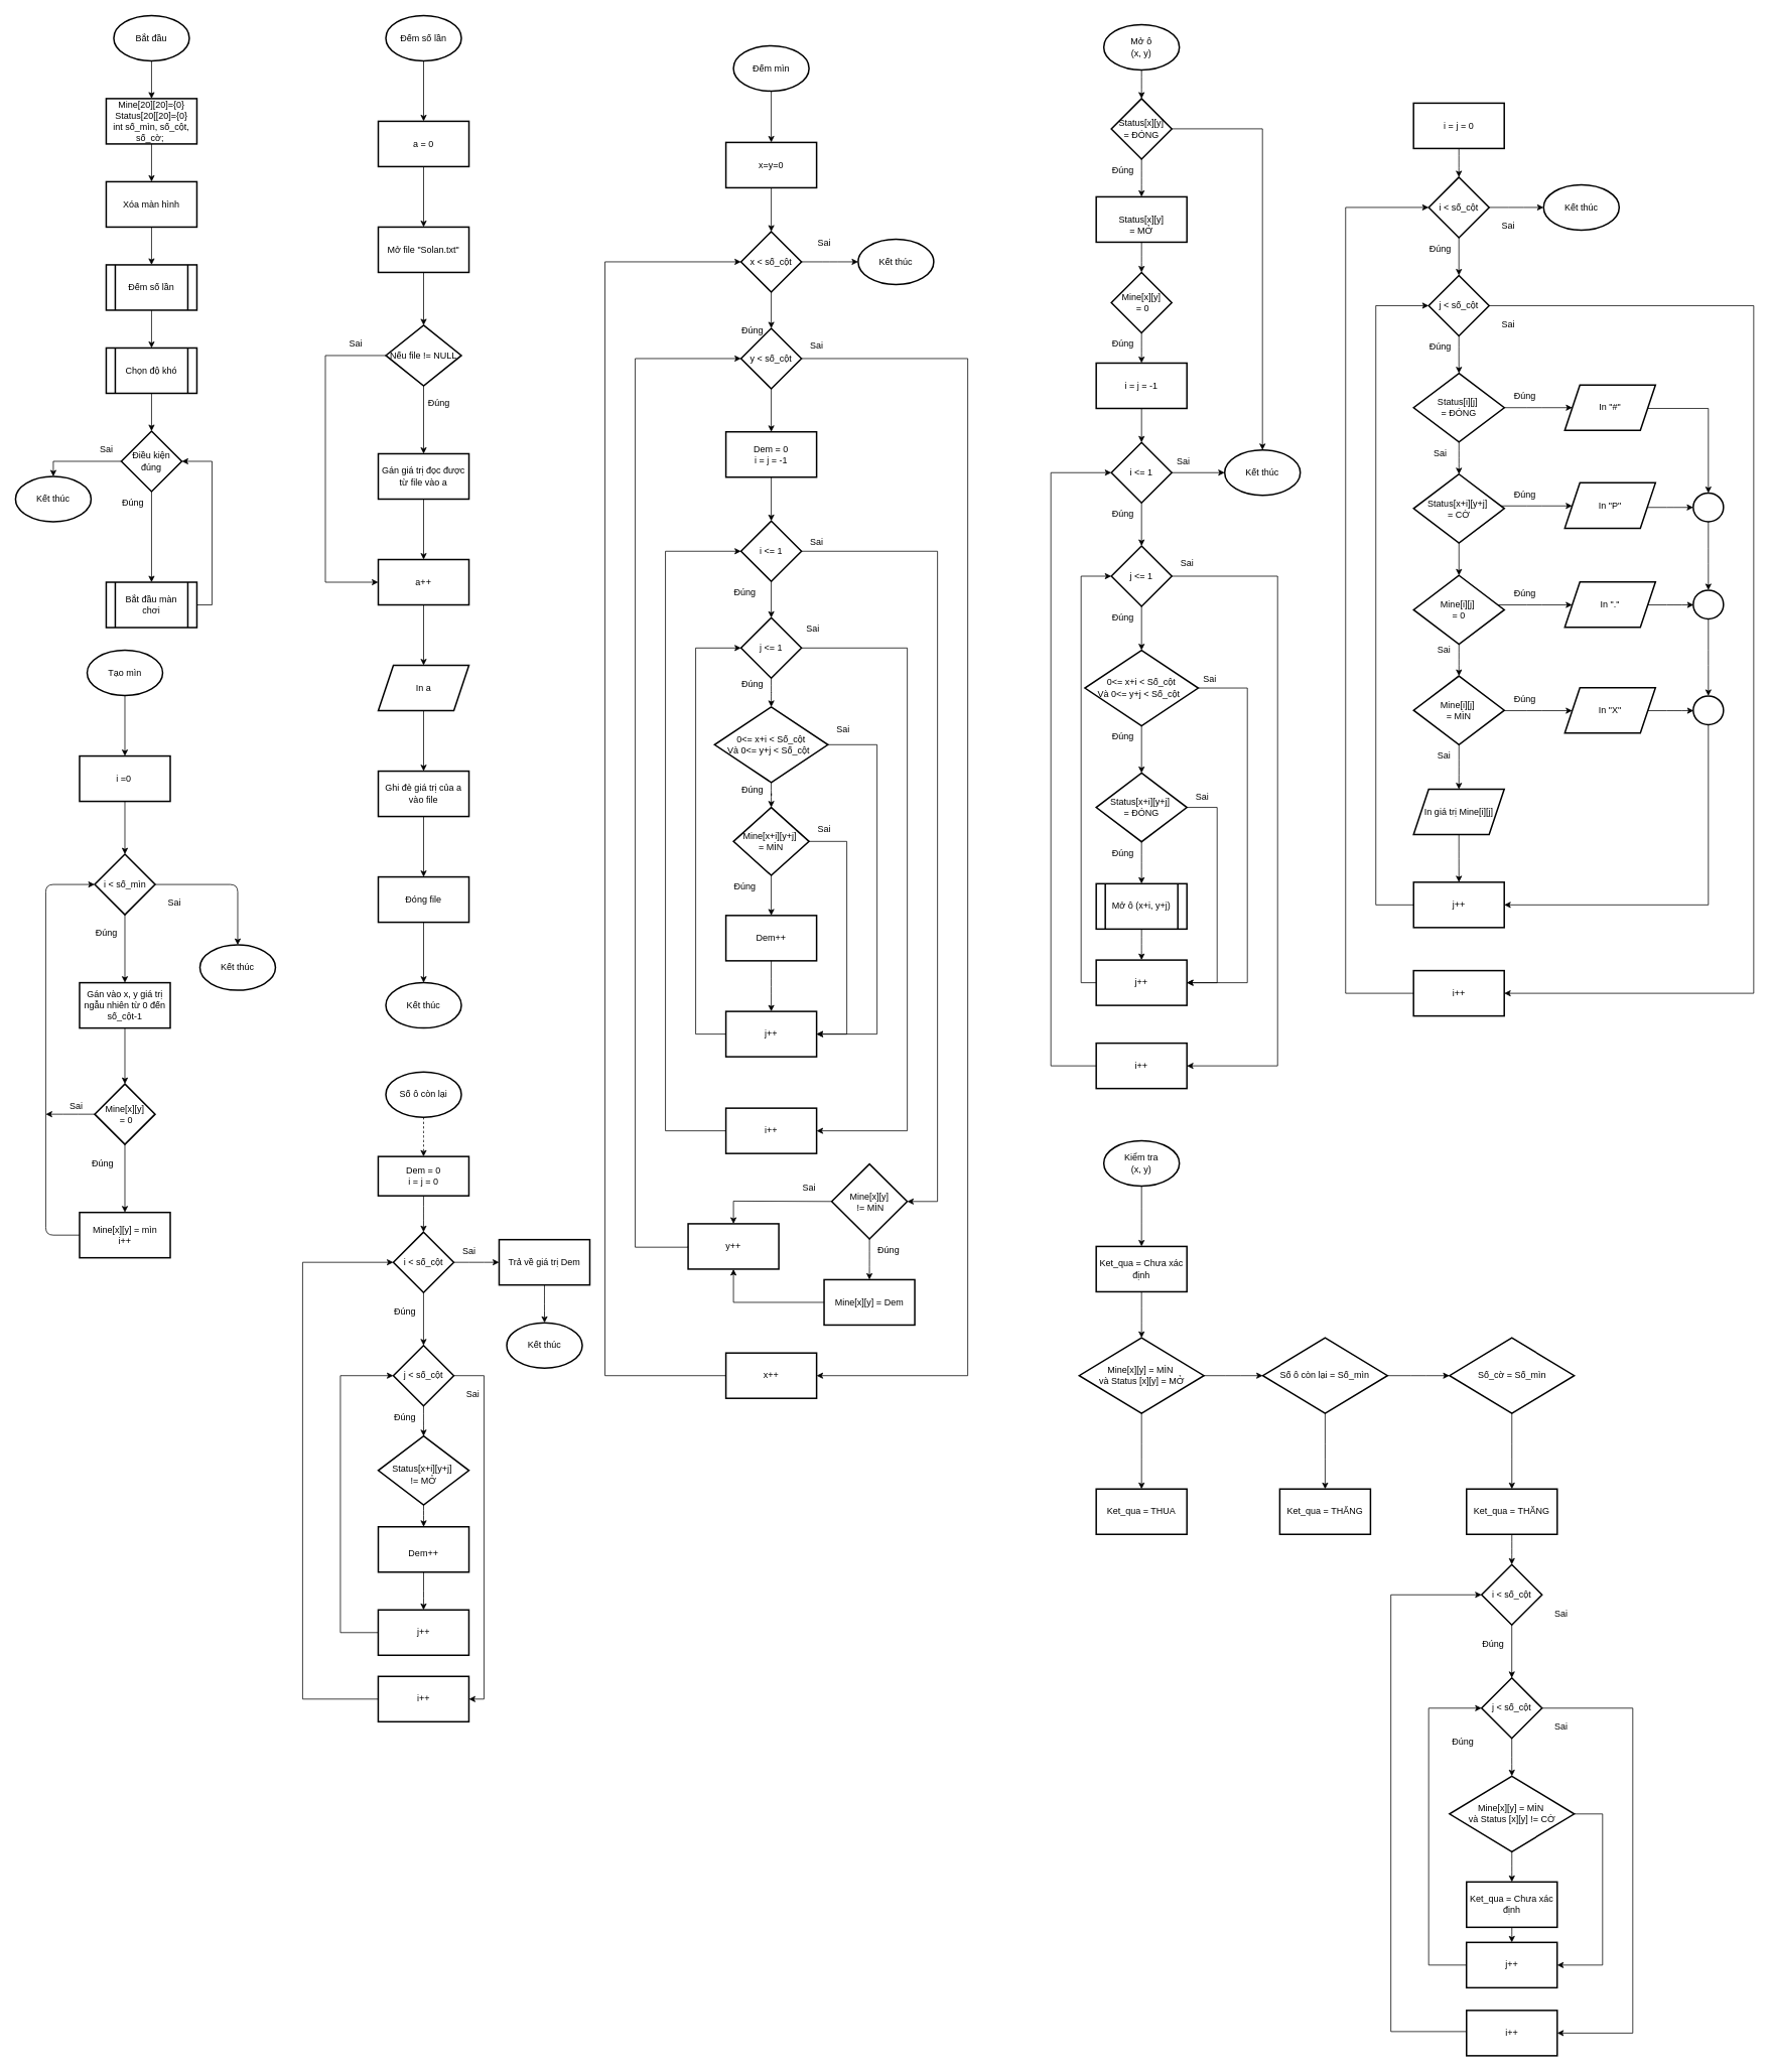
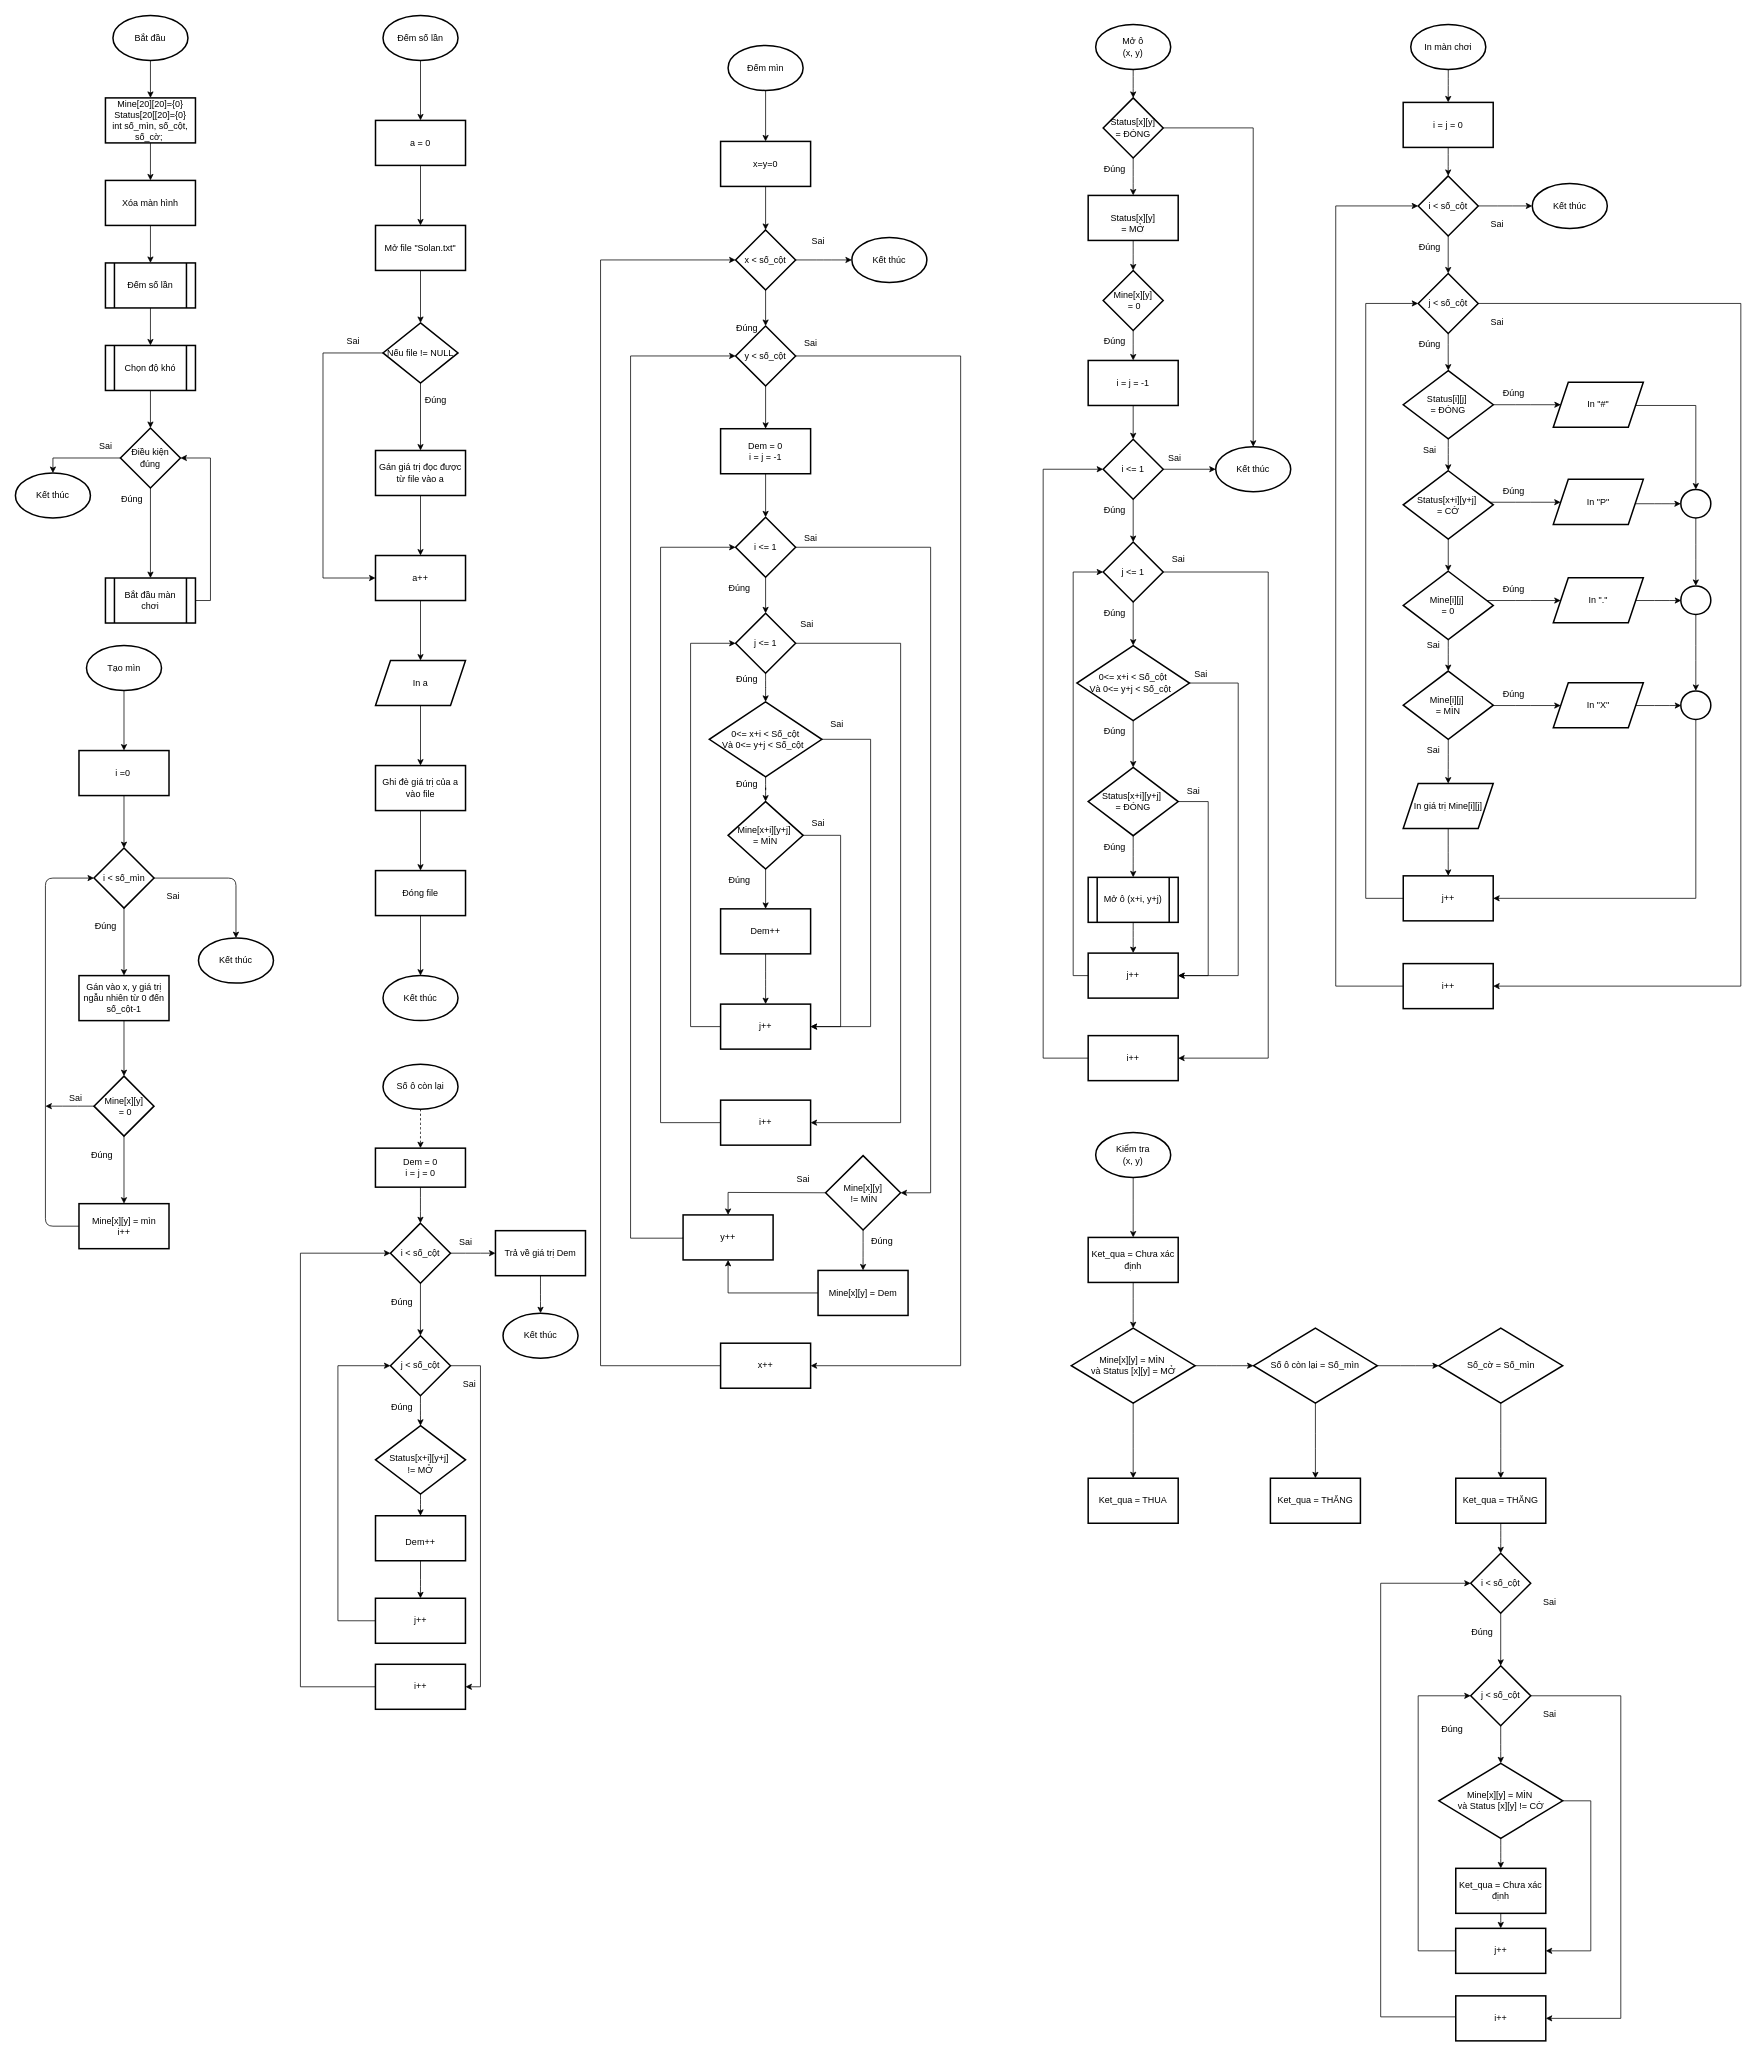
+ <mxCell id="162" value="In màn chơi" style="strokeWidth=2;html=1;shape=mxgraph.flowchart.start_1;whiteSpace=wrap;" vertex="1" parent="1"><mxGeometry x="1880" y="32" width="100" height="60" as="geometry" /></mxCell>
+ <mxCell id="209" value="" style="edgeStyle=elbowEdgeStyle;orthogonalLoop=1;jettySize=auto;elbow=vertical;html=1;" edge="1" parent="1" source="162" target="208"><mxGeometry relative="1" as="geometry" /></mxCell>
